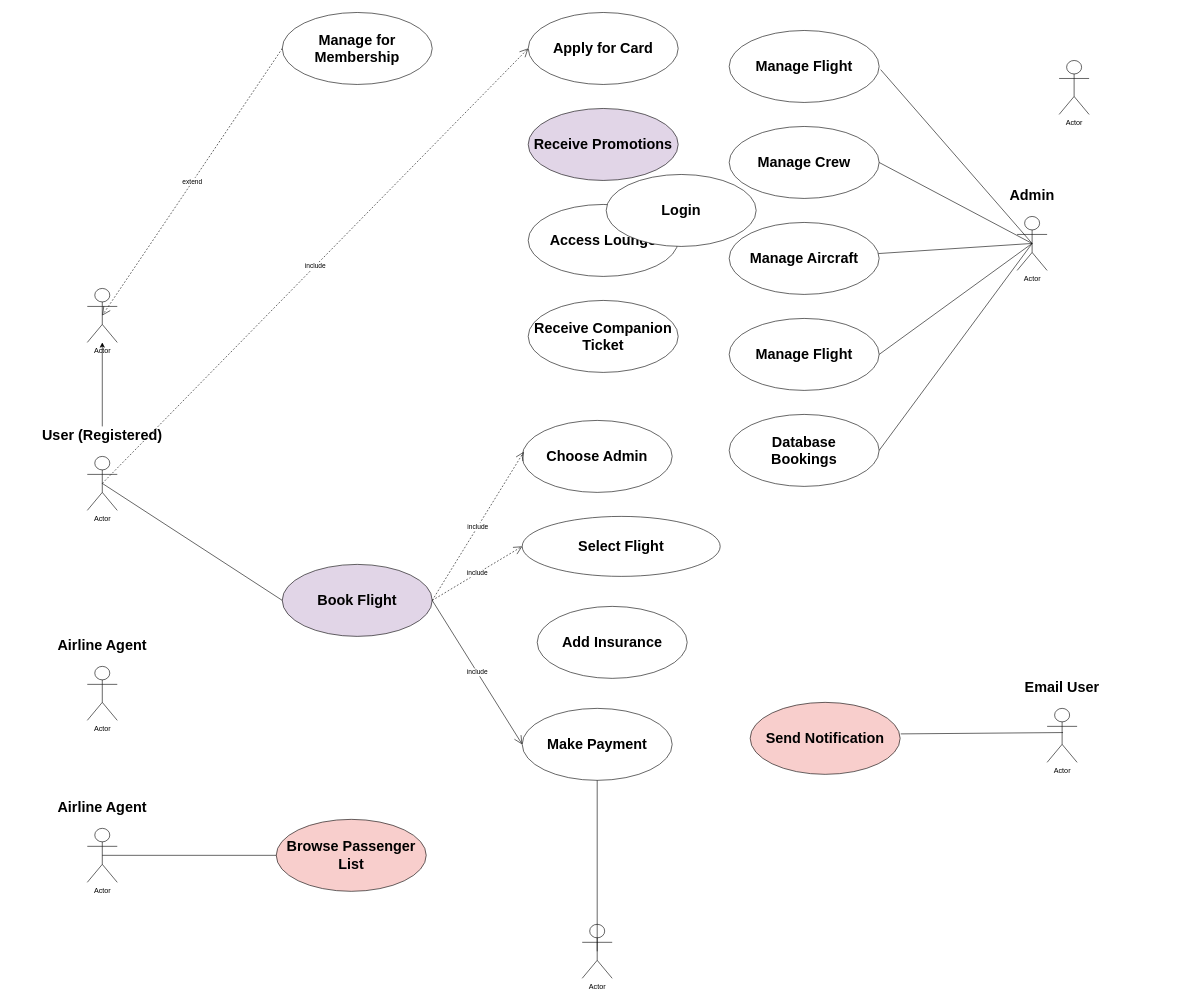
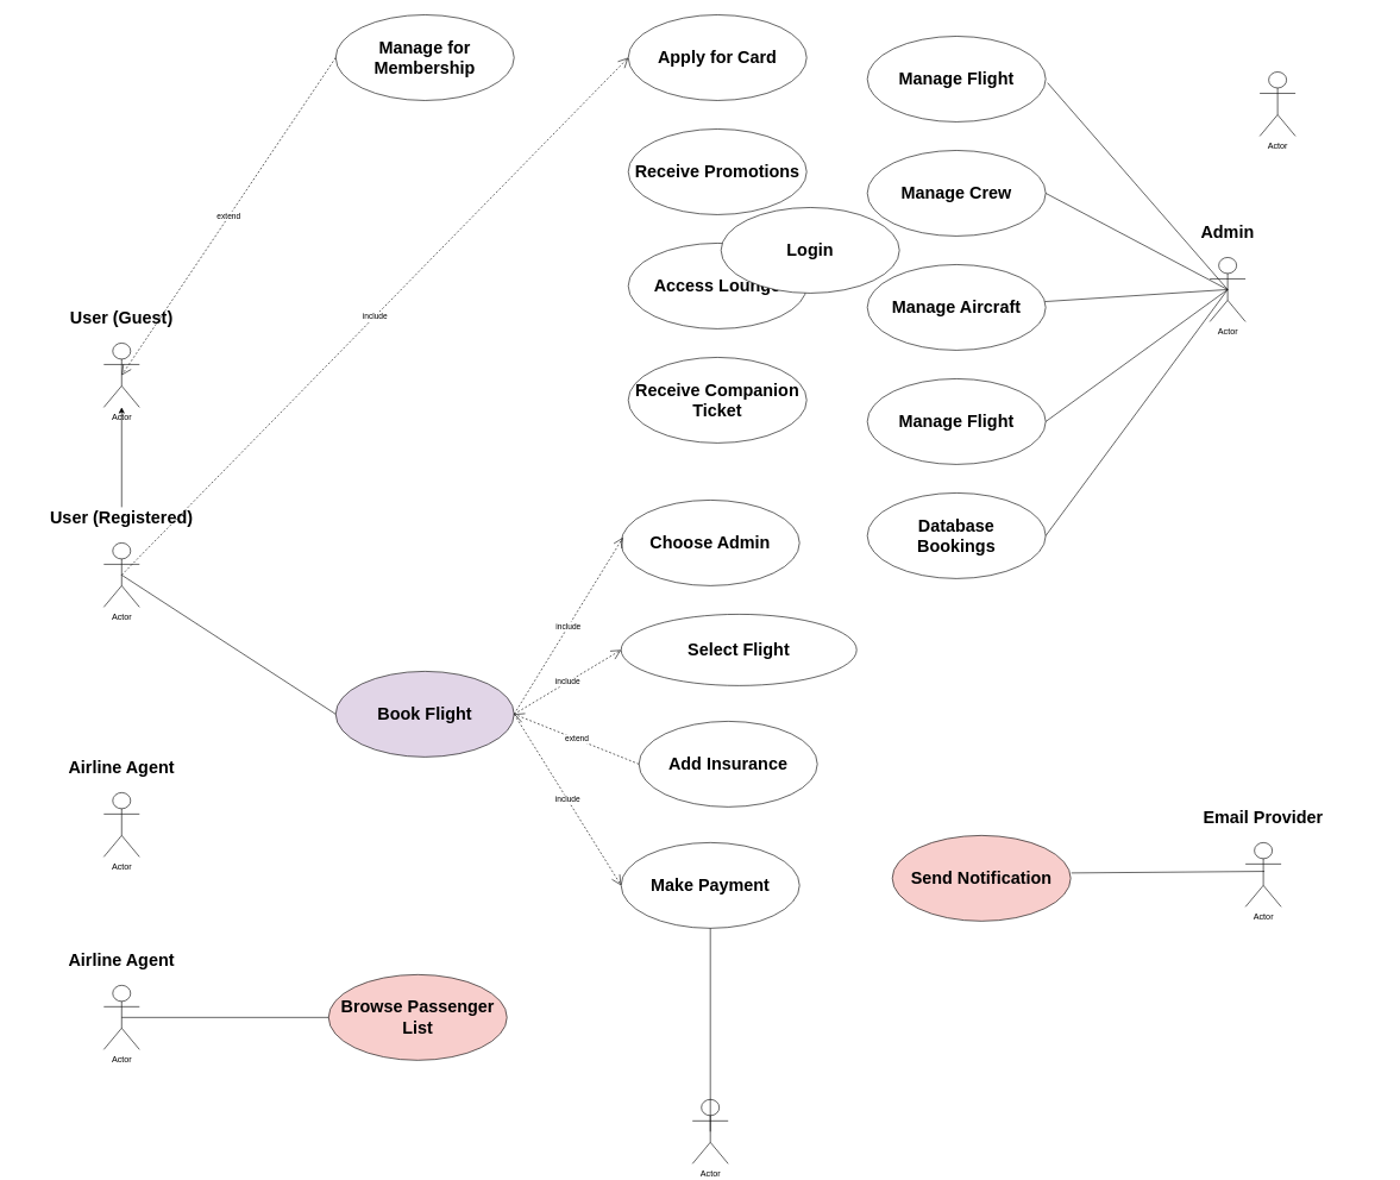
- <mxCell id="7" value="&lt;font style=&quot;font-size: 24px;&quot;&gt;&lt;b&gt;Receive Promotions&lt;br&gt;&lt;/b&gt;&lt;/font&gt;" style="ellipse;whiteSpace=wrap;html=1;fillColor=#e1d5e7;" vertex="1" parent="1"><mxGeometry x="880" y="180" width="250" height="120" as="geometry" /></mxCell>
+ <mxCell id="7" value="&lt;font style=&quot;font-size: 24px;&quot;&gt;&lt;b&gt;Receive Promotions&lt;br&gt;&lt;/b&gt;&lt;/font&gt;" style="ellipse;whiteSpace=wrap;html=1;" vertex="1" parent="1"><mxGeometry x="880" y="180" width="250" height="120" as="geometry" /></mxCell>
+ <mxCell id="28" value="&lt;font style=&quot;font-size: 24px;&quot;&gt;&lt;b&gt;User (Guest)&lt;/b&gt;&lt;/font&gt;" style="text;html=1;strokeColor=none;fillColor=none;align=center;verticalAlign=middle;whiteSpace=wrap;rounded=0;" vertex="1" parent="27"><mxGeometry width="300" height="30" as="geometry" /></mxCell>
+ <mxCell id="22" value="extend" style="endArrow=open;endSize=12;dashed=1;html=1;rounded=0;exitX=0;exitY=0.5;exitDx=0;exitDy=0;entryX=1;entryY=0.5;entryDx=0;entryDy=0;" edge="1" parent="1" source="4" target="17"><mxGeometry width="160" relative="1" as="geometry"><mxPoint x="480" y="90" as="sourcePoint" /><mxPoint x="180" y="535" as="targetPoint" /></mxGeometry></mxCell>
- <mxCell id="20" value="include" style="endArrow=open;endSize=12;dashed=0;html=1;rounded=0;entryX=0;entryY=0.5;entryDx=0;entryDy=0;exitX=1;exitY=0.5;exitDx=0;exitDy=0;" edge="1" parent="1" source="17" target="5"><mxGeometry width="160" relative="1" as="geometry"><mxPoint x="770" y="930" as="sourcePoint" /><mxPoint x="883" y="762" as="targetPoint" /></mxGeometry></mxCell>
+ <mxCell id="20" value="include" style="endArrow=open;endSize=12;dashed=1;html=1;rounded=0;entryX=0;entryY=0.5;entryDx=0;entryDy=0;exitX=1;exitY=0.5;exitDx=0;exitDy=0;" edge="1" parent="1" source="17" target="5"><mxGeometry width="160" relative="1" as="geometry"><mxPoint x="770" y="930" as="sourcePoint" /><mxPoint x="883" y="762" as="targetPoint" /></mxGeometry></mxCell>
- <mxCell id="13" value="&lt;font style=&quot;font-size: 24px;&quot;&gt;&lt;b&gt;Email User&lt;/b&gt;&lt;/font&gt;" style="text;html=1;strokeColor=none;fillColor=none;align=center;verticalAlign=middle;whiteSpace=wrap;rounded=0;" vertex="1" parent="12"><mxGeometry width="300" height="30" as="geometry" /></mxCell>
+ <mxCell id="13" value="&lt;font style=&quot;font-size: 24px;&quot;&gt;&lt;b&gt;Email Provider&lt;/b&gt;&lt;/font&gt;" style="text;html=1;strokeColor=none;fillColor=none;align=center;verticalAlign=middle;whiteSpace=wrap;rounded=0;" vertex="1" parent="12"><mxGeometry width="300" height="30" as="geometry" /></mxCell>
